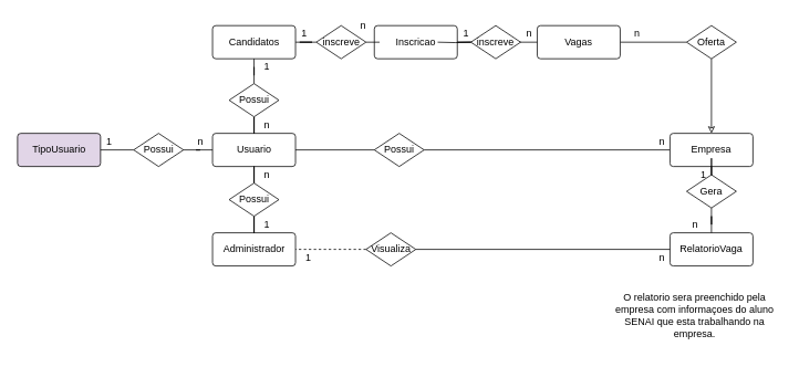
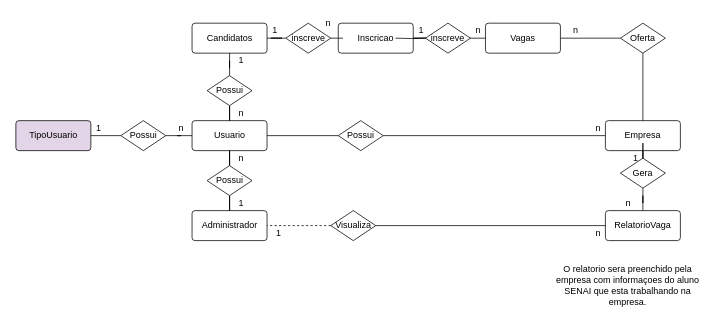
- <mxCell id="12" style="edgeStyle=orthogonalEdgeStyle;rounded=0;orthogonalLoop=1;jettySize=auto;html=1;endArrow=classic;endFill=0;" parent="1" source="14" target="5" edge="1"><mxGeometry relative="1" as="geometry" /></mxCell>
+ <mxCell id="12" style="edgeStyle=orthogonalEdgeStyle;rounded=0;orthogonalLoop=1;jettySize=auto;html=1;endArrow=none;endFill=0;" parent="1" source="14" target="5" edge="1"><mxGeometry relative="1" as="geometry" /></mxCell>
